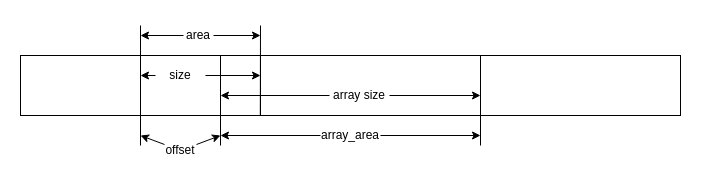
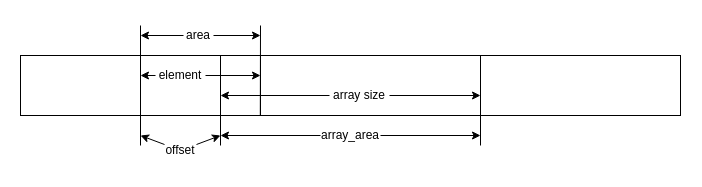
- <mxCell id="22" value="size" style="text;html=1;strokeColor=none;fillColor=none;align=center;verticalAlign=middle;whiteSpace=wrap;rounded=0;" vertex="1" parent="1"><mxGeometry x="155" y="60" width="50" height="30" as="geometry" /></mxCell>
+ <mxCell id="22" value="element" style="text;html=1;strokeColor=none;fillColor=none;align=center;verticalAlign=middle;whiteSpace=wrap;rounded=0;" vertex="1" parent="1"><mxGeometry x="155" y="60" width="50" height="30" as="geometry" /></mxCell>
